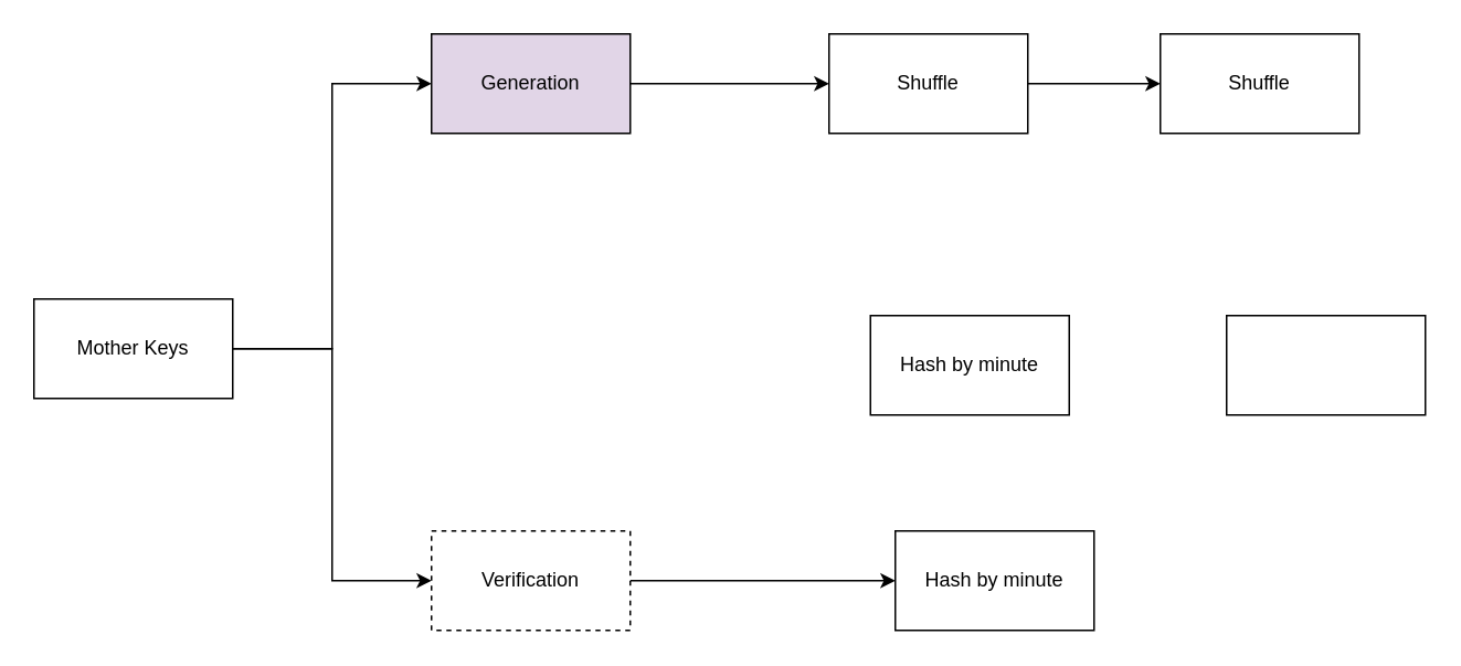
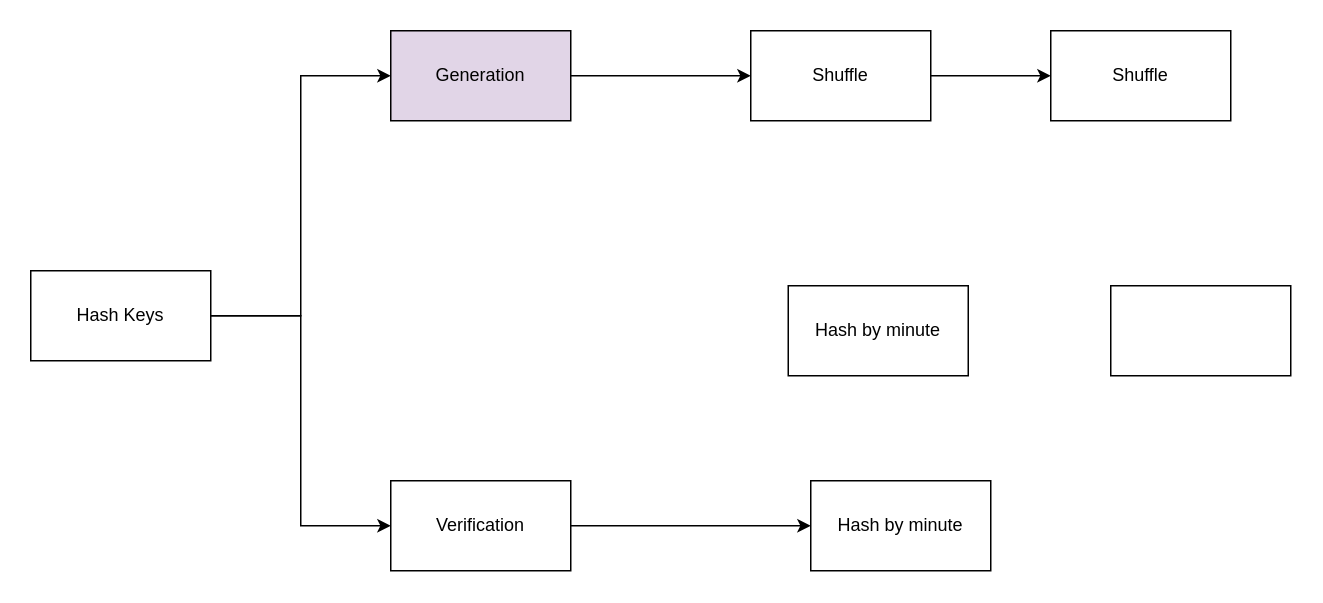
- <mxCell id="4" value="Mother Keys" style="rounded=0;whiteSpace=wrap;html=1;" vertex="1" parent="1"><mxGeometry x="20" y="180" width="120" height="60" as="geometry" /></mxCell>
+ <mxCell id="4" value="Hash Keys" style="rounded=0;whiteSpace=wrap;html=1;" vertex="1" parent="1"><mxGeometry x="20" y="180" width="120" height="60" as="geometry" /></mxCell>
- <mxCell id="8" value="Verification" style="rounded=0;whiteSpace=wrap;html=1;dashed=1;" vertex="1" parent="1"><mxGeometry x="260" y="320" width="120" height="60" as="geometry" /></mxCell>
+ <mxCell id="8" value="Verification" style="rounded=0;whiteSpace=wrap;html=1;" vertex="1" parent="1"><mxGeometry x="260" y="320" width="120" height="60" as="geometry" /></mxCell>
